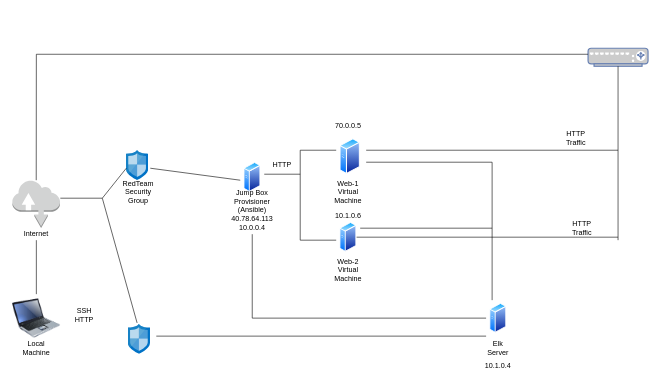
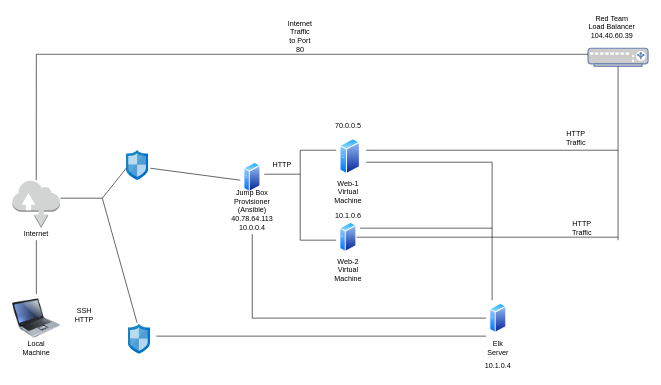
+ <mxCell id="8" value="Red Team Load Balancer&lt;br&gt;104.40.60.39" style="text;html=1;strokeColor=none;fillColor=none;align=center;verticalAlign=middle;whiteSpace=wrap;rounded=0;" vertex="1" parent="1"><mxGeometry x="980" y="20" width="80" height="50" as="geometry" /></mxCell>
+ <mxCell id="42" value="Internet Traffic to Port 80" style="text;html=1;strokeColor=none;fillColor=none;align=center;verticalAlign=middle;whiteSpace=wrap;rounded=0;shadow=1;" vertex="1" parent="1"><mxGeometry x="480" y="40" width="40" height="40" as="geometry" /></mxCell>
- <mxCell id="14" value="RedTeam&lt;br&gt;Security Group" style="text;html=1;strokeColor=none;fillColor=none;align=center;verticalAlign=middle;whiteSpace=wrap;rounded=0;" vertex="1" parent="1"><mxGeometry x="210" y="310" width="40" height="20" as="geometry" /></mxCell>
